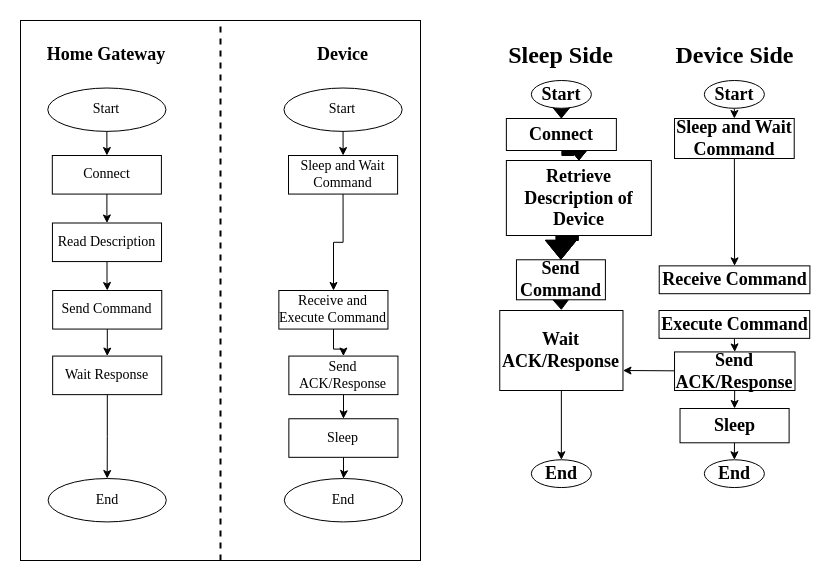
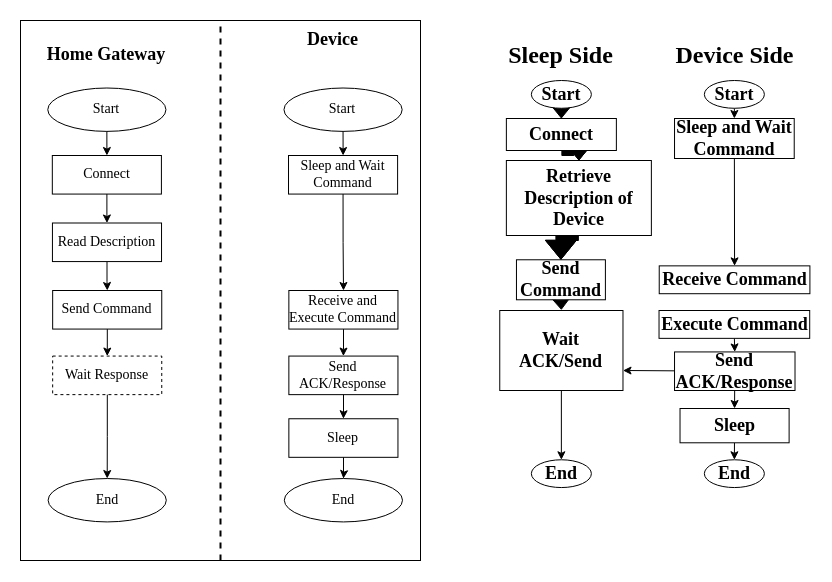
- <mxCell id="26" value="&lt;font face=&quot;Times New Roman&quot; style=&quot;font-size: 18px;&quot;&gt;&lt;b style=&quot;&quot;&gt;Device&lt;/b&gt;&lt;/font&gt;" style="text;html=1;strokeColor=none;fillColor=none;align=center;verticalAlign=middle;whiteSpace=wrap;rounded=0;container=0;" vertex="1" parent="16"><mxGeometry x="268.182" y="19.286" width="109.091" height="28.929" as="geometry" /></mxCell>
+ <mxCell id="26" value="&lt;font face=&quot;Times New Roman&quot; style=&quot;font-size: 18px;&quot;&gt;&lt;b style=&quot;&quot;&gt;Device&lt;/b&gt;&lt;/font&gt;" style="text;html=1;strokeColor=none;fillColor=none;align=center;verticalAlign=middle;whiteSpace=wrap;rounded=0;container=0;" vertex="1" parent="16"><mxGeometry x="258.182" y="4.286" width="109.091" height="28.929" as="geometry" /></mxCell>
- <mxCell id="38" value="&lt;font style=&quot;font-size: 14px;&quot; face=&quot;Times New Roman&quot;&gt;Receive and Execute Command&lt;/font&gt;" style="whiteSpace=wrap;html=1;container=0;rounded=0;strokeColor=default;fontFamily=Helvetica;fontSize=12;fontColor=default;fillColor=default;" vertex="1" parent="16"><mxGeometry x="258.355" y="270" width="109.091" height="38.571" as="geometry" /></mxCell>
+ <mxCell id="38" value="&lt;font style=&quot;font-size: 14px;&quot; face=&quot;Times New Roman&quot;&gt;Receive and Execute Command&lt;/font&gt;" style="whiteSpace=wrap;html=1;container=0;rounded=0;strokeColor=default;fontFamily=Helvetica;fontSize=12;fontColor=default;fillColor=default;" vertex="1" parent="16"><mxGeometry x="268.355" y="270" width="109.091" height="38.571" as="geometry" /></mxCell>
- <mxCell id="49" value="&lt;font face=&quot;Times New Roman&quot; style=&quot;font-size: 18px;&quot;&gt;&lt;b style=&quot;&quot;&gt;Wait &lt;/b&gt;&lt;/font&gt;&lt;b style=&quot;border-color: var(--border-color); font-family: &amp;quot;Times New Roman&amp;quot;; font-size: 18px;&quot;&gt;ACK/&lt;/b&gt;&lt;font face=&quot;Times New Roman&quot; style=&quot;font-size: 18px;&quot;&gt;&lt;b style=&quot;&quot;&gt;Response&lt;/b&gt;&lt;/font&gt;" style="whiteSpace=wrap;html=1;container=0;rounded=0;strokeColor=default;fontFamily=Helvetica;fontSize=12;fontColor=default;fillColor=default;" vertex="1" parent="1"><mxGeometry x="499.26" y="310" width="123.22" height="80" as="geometry" /></mxCell>
+ <mxCell id="49" value="&lt;font face=&quot;Times New Roman&quot; style=&quot;font-size: 18px;&quot;&gt;&lt;b style=&quot;&quot;&gt;Wait &lt;/b&gt;&lt;/font&gt;&lt;b style=&quot;border-color: var(--border-color); font-family: &amp;quot;Times New Roman&amp;quot;; font-size: 18px;&quot;&gt;ACK/&lt;/b&gt;&lt;font face=&quot;Times New Roman&quot; style=&quot;font-size: 18px;&quot;&gt;&lt;b style=&quot;&quot;&gt;Send&lt;/b&gt;&lt;/font&gt;" style="whiteSpace=wrap;html=1;container=0;rounded=0;strokeColor=default;fontFamily=Helvetica;fontSize=12;fontColor=default;fillColor=default;" vertex="1" parent="1"><mxGeometry x="499.26" y="310" width="123.22" height="80" as="geometry" /></mxCell>
- <mxCell id="18" value="&lt;font face=&quot;Times New Roman&quot; style=&quot;font-size: 14px;&quot;&gt;Wait Response&lt;/font&gt;" style="whiteSpace=wrap;html=1;container=0;rounded=0;strokeColor=default;fontFamily=Helvetica;fontSize=12;fontColor=default;fillColor=default;" vertex="1" parent="16"><mxGeometry x="32.164" y="335.571" width="109.091" height="38.571" as="geometry" /></mxCell>
+ <mxCell id="18" value="&lt;font face=&quot;Times New Roman&quot; style=&quot;font-size: 14px;&quot;&gt;Wait Response&lt;/font&gt;" style="whiteSpace=wrap;html=1;container=0;rounded=0;strokeColor=default;fontFamily=Helvetica;fontSize=12;fontColor=default;fillColor=default;dashed=1;" vertex="1" parent="16"><mxGeometry x="32.164" y="335.571" width="109.091" height="38.571" as="geometry" /></mxCell>
